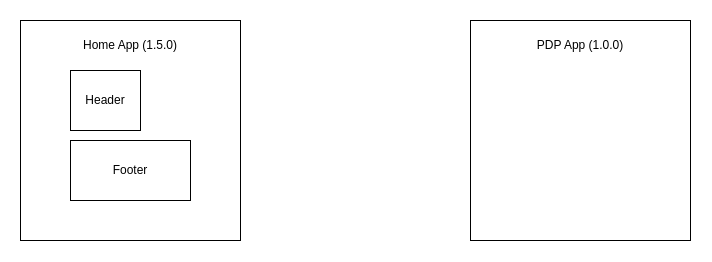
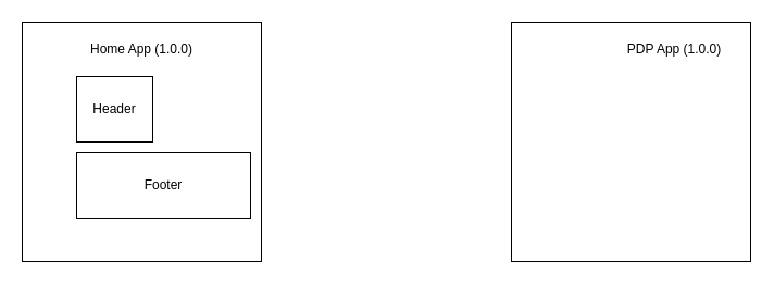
- <mxCell id="3" value="Home App (1.5.0)" style="text;html=1;strokeColor=none;fillColor=none;align=center;verticalAlign=middle;whiteSpace=wrap;rounded=0;" parent="1" vertex="1"><mxGeometry x="70" y="30" width="120" height="30" as="geometry" /></mxCell>
+ <mxCell id="3" value="Home App (1.0.0)" style="text;html=1;strokeColor=none;fillColor=none;align=center;verticalAlign=middle;whiteSpace=wrap;rounded=0;" parent="1" vertex="1"><mxGeometry x="70" y="30" width="120" height="30" as="geometry" /></mxCell>
- <mxCell id="5" value="PDP App (1.0.0)" style="text;html=1;strokeColor=none;fillColor=none;align=center;verticalAlign=middle;whiteSpace=wrap;rounded=0;" parent="1" vertex="1"><mxGeometry x="520" y="30" width="120" height="30" as="geometry" /></mxCell>
+ <mxCell id="5" value="PDP App (1.0.0)" style="text;html=1;strokeColor=none;fillColor=none;align=center;verticalAlign=middle;whiteSpace=wrap;rounded=0;" parent="1" vertex="1"><mxGeometry x="560" y="30" width="120" height="30" as="geometry" /></mxCell>
- <mxCell id="7" value="Footer" style="rounded=0;whiteSpace=wrap;html=1;" parent="1" vertex="1"><mxGeometry x="70" y="140" width="120" height="60" as="geometry" /></mxCell>
+ <mxCell id="7" value="Footer" style="rounded=0;whiteSpace=wrap;html=1;" parent="1" vertex="1"><mxGeometry x="70" y="140" width="160" height="60" as="geometry" /></mxCell>
